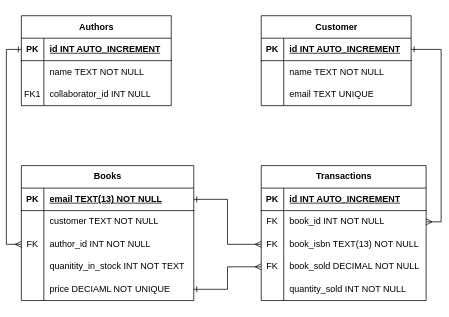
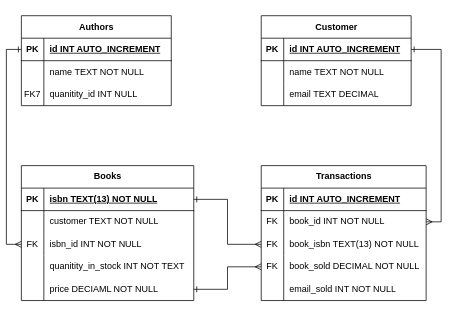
- <mxCell id="52" value="FK1" style="shape=partialRectangle;connectable=0;fillColor=none;top=0;left=0;bottom=0;right=0;editable=1;overflow=hidden;whiteSpace=wrap;html=1;" vertex="1" parent="51"><mxGeometry width="30" height="30" as="geometry"><mxRectangle width="30" height="30" as="alternateBounds" /></mxGeometry></mxCell>
+ <mxCell id="52" value="FK7" style="shape=partialRectangle;connectable=0;fillColor=none;top=0;left=0;bottom=0;right=0;editable=1;overflow=hidden;whiteSpace=wrap;html=1;" vertex="1" parent="51"><mxGeometry width="30" height="30" as="geometry"><mxRectangle width="30" height="30" as="alternateBounds" /></mxGeometry></mxCell>
- <mxCell id="53" value="collaborator_id INT NULL" style="shape=partialRectangle;connectable=0;fillColor=none;top=0;left=0;bottom=0;right=0;align=left;spacingLeft=6;overflow=hidden;whiteSpace=wrap;html=1;" vertex="1" parent="51"><mxGeometry x="30" width="170" height="30" as="geometry"><mxRectangle width="170" height="30" as="alternateBounds" /></mxGeometry></mxCell>
+ <mxCell id="53" value="quanitity_id INT NULL" style="shape=partialRectangle;connectable=0;fillColor=none;top=0;left=0;bottom=0;right=0;align=left;spacingLeft=6;overflow=hidden;whiteSpace=wrap;html=1;" vertex="1" parent="51"><mxGeometry x="30" width="170" height="30" as="geometry"><mxRectangle width="170" height="30" as="alternateBounds" /></mxGeometry></mxCell>
- <mxCell id="43" value="email&amp;nbsp;TEXT UNIQUE" style="shape=partialRectangle;connectable=0;fillColor=none;top=0;left=0;bottom=0;right=0;align=left;spacingLeft=6;overflow=hidden;whiteSpace=wrap;html=1;" vertex="1" parent="41"><mxGeometry x="30" width="170" height="30" as="geometry"><mxRectangle width="170" height="30" as="alternateBounds" /></mxGeometry></mxCell>
+ <mxCell id="43" value="email&amp;nbsp;TEXT DECIMAL" style="shape=partialRectangle;connectable=0;fillColor=none;top=0;left=0;bottom=0;right=0;align=left;spacingLeft=6;overflow=hidden;whiteSpace=wrap;html=1;" vertex="1" parent="41"><mxGeometry x="30" width="170" height="30" as="geometry"><mxRectangle width="170" height="30" as="alternateBounds" /></mxGeometry></mxCell>
- <mxCell id="5" value="email&amp;nbsp;TEXT(13) NOT NULL" style="shape=partialRectangle;connectable=0;fillColor=none;top=0;left=0;bottom=0;right=0;align=left;spacingLeft=6;fontStyle=5;overflow=hidden;whiteSpace=wrap;html=1;" parent="3" vertex="1"><mxGeometry x="30" width="200" height="30" as="geometry"><mxRectangle width="200" height="30" as="alternateBounds" /></mxGeometry></mxCell>
+ <mxCell id="5" value="isbn&amp;nbsp;TEXT(13) NOT NULL" style="shape=partialRectangle;connectable=0;fillColor=none;top=0;left=0;bottom=0;right=0;align=left;spacingLeft=6;fontStyle=5;overflow=hidden;whiteSpace=wrap;html=1;" parent="3" vertex="1"><mxGeometry x="30" width="200" height="30" as="geometry"><mxRectangle width="200" height="30" as="alternateBounds" /></mxGeometry></mxCell>
- <mxCell id="11" value="author_id INT NOT NULL" style="shape=partialRectangle;connectable=0;fillColor=none;top=0;left=0;bottom=0;right=0;align=left;spacingLeft=6;overflow=hidden;whiteSpace=wrap;html=1;" parent="9" vertex="1"><mxGeometry x="30" width="200" height="30" as="geometry"><mxRectangle width="200" height="30" as="alternateBounds" /></mxGeometry></mxCell>
+ <mxCell id="11" value="isbn_id INT NOT NULL" style="shape=partialRectangle;connectable=0;fillColor=none;top=0;left=0;bottom=0;right=0;align=left;spacingLeft=6;overflow=hidden;whiteSpace=wrap;html=1;" parent="9" vertex="1"><mxGeometry x="30" width="200" height="30" as="geometry"><mxRectangle width="200" height="30" as="alternateBounds" /></mxGeometry></mxCell>
- <mxCell id="17" value="price DECIAML NOT UNIQUE" style="shape=partialRectangle;connectable=0;fillColor=none;top=0;left=0;bottom=0;right=0;align=left;spacingLeft=6;overflow=hidden;whiteSpace=wrap;html=1;" parent="15" vertex="1"><mxGeometry x="30" width="200" height="30" as="geometry"><mxRectangle width="200" height="30" as="alternateBounds" /></mxGeometry></mxCell>
+ <mxCell id="17" value="price DECIAML NOT NULL" style="shape=partialRectangle;connectable=0;fillColor=none;top=0;left=0;bottom=0;right=0;align=left;spacingLeft=6;overflow=hidden;whiteSpace=wrap;html=1;" parent="15" vertex="1"><mxGeometry x="30" width="200" height="30" as="geometry"><mxRectangle width="200" height="30" as="alternateBounds" /></mxGeometry></mxCell>
- <mxCell id="33" value="quantity_sold&amp;nbsp;INT NOT NULL" style="shape=partialRectangle;connectable=0;fillColor=none;top=0;left=0;bottom=0;right=0;align=left;spacingLeft=6;overflow=hidden;whiteSpace=wrap;html=1;" parent="31" vertex="1"><mxGeometry x="30" width="190" height="30" as="geometry"><mxRectangle width="190" height="30" as="alternateBounds" /></mxGeometry></mxCell>
+ <mxCell id="33" value="email_sold&amp;nbsp;INT NOT NULL" style="shape=partialRectangle;connectable=0;fillColor=none;top=0;left=0;bottom=0;right=0;align=left;spacingLeft=6;overflow=hidden;whiteSpace=wrap;html=1;" parent="31" vertex="1"><mxGeometry x="30" width="190" height="30" as="geometry"><mxRectangle width="190" height="30" as="alternateBounds" /></mxGeometry></mxCell>
